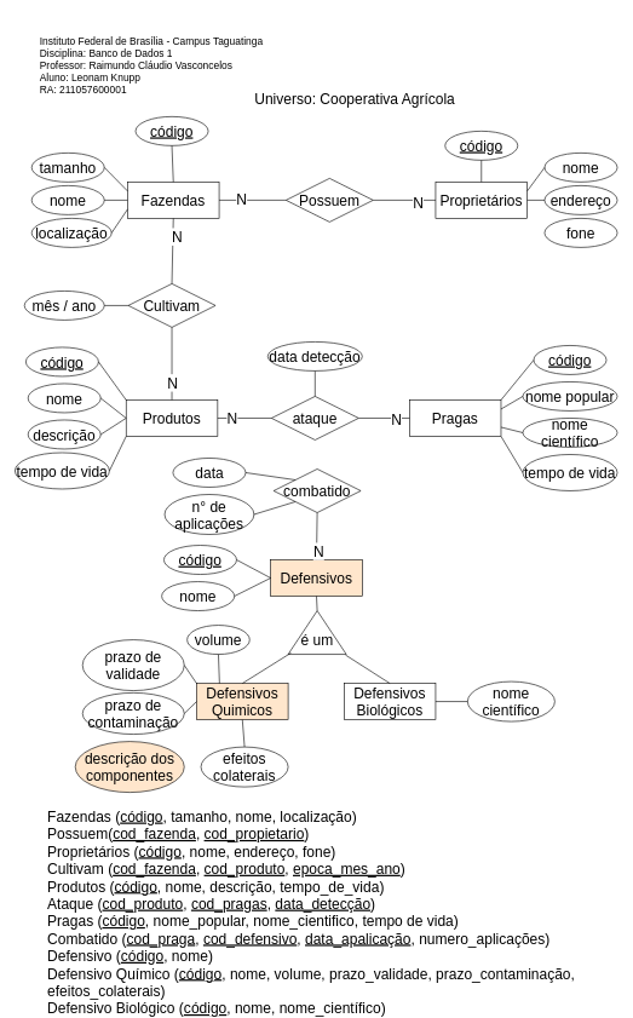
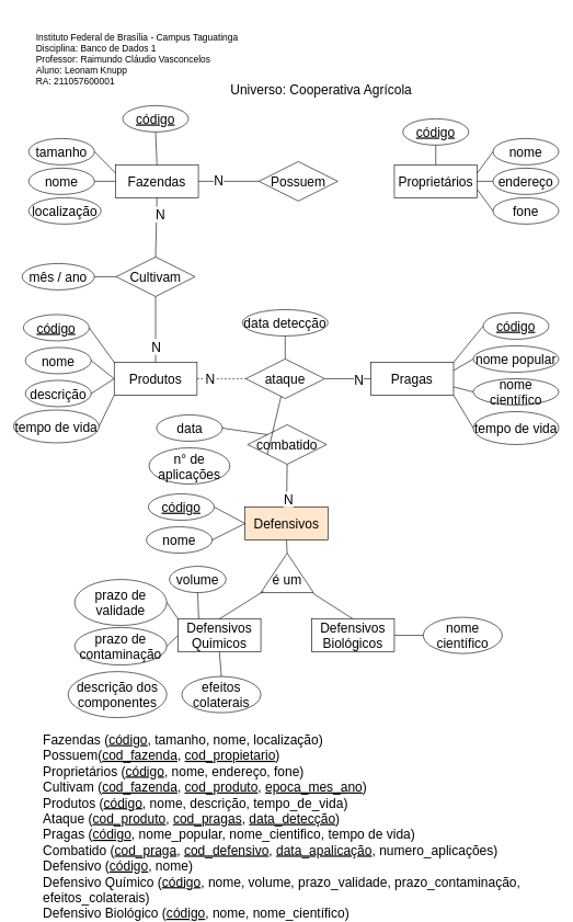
- <mxCell id="54" value="" style="endArrow=none;html=1;rounded=0;fontSize=20;entryX=0;entryY=0.5;entryDx=0;entryDy=0;exitX=1;exitY=0.5;exitDx=0;exitDy=0;" edge="1" parent="1" source="51" target="5"><mxGeometry relative="1" as="geometry"><mxPoint x="233" y="705" as="sourcePoint" /><mxPoint x="183" y="680" as="targetPoint" /></mxGeometry></mxCell>
- <mxCell id="55" value="N" style="edgeLabel;html=1;align=center;verticalAlign=middle;resizable=0;points=[];fontSize=20;" vertex="1" connectable="0" parent="54"><mxGeometry x="0.419" y="-3" relative="1" as="geometry"><mxPoint as="offset" /></mxGeometry></mxCell>
- <mxCell id="18" value="" style="endArrow=none;html=1;rounded=0;fontSize=20;entryX=0;entryY=0.75;entryDx=0;entryDy=0;exitX=1;exitY=0.5;exitDx=0;exitDy=0;" edge="1" parent="1" source="14" target="4"><mxGeometry relative="1" as="geometry"><mxPoint x="213" y="390" as="sourcePoint" /><mxPoint x="353" y="390" as="targetPoint" /></mxGeometry></mxCell>
+ <mxCell id="26" value="" style="endArrow=none;html=1;rounded=0;fontSize=20;entryX=0;entryY=0.5;entryDx=0;entryDy=0;exitX=1;exitY=0.75;exitDx=0;exitDy=0;" edge="1" parent="1" source="5" target="22"><mxGeometry relative="1" as="geometry"><mxPoint x="692" y="280" as="sourcePoint" /><mxPoint x="692" y="250" as="targetPoint" /></mxGeometry></mxCell>
- <mxCell id="64" value="" style="endArrow=none;html=1;rounded=0;fontSize=20;exitX=1;exitY=0.5;exitDx=0;exitDy=0;entryX=0;entryY=0.5;entryDx=0;entryDy=0;" edge="1" parent="1" source="6" target="63"><mxGeometry relative="1" as="geometry"><mxPoint x="311" y="285" as="sourcePoint" /><mxPoint x="403" y="285" as="targetPoint" /></mxGeometry></mxCell>
+ <mxCell id="64" value="" style="endArrow=none;html=1;rounded=0;fontSize=20;exitX=1;exitY=0.5;exitDx=0;exitDy=0;entryX=0;entryY=0.5;entryDx=0;entryDy=0;dashed=1;" edge="1" parent="1" source="6" target="63"><mxGeometry relative="1" as="geometry"><mxPoint x="311" y="285" as="sourcePoint" /><mxPoint x="403" y="285" as="targetPoint" /></mxGeometry></mxCell>
- <mxCell id="76" value="" style="endArrow=none;html=1;rounded=0;fontSize=20;exitX=0;exitY=1;exitDx=0;exitDy=0;entryX=1;entryY=0.5;entryDx=0;entryDy=0;" edge="1" parent="1" source="70" target="74"><mxGeometry relative="1" as="geometry"><mxPoint x="439" y="670" as="sourcePoint" /><mxPoint x="347.5" y="660" as="targetPoint" /></mxGeometry></mxCell>
+ <mxCell id="76" value="" style="endArrow=none;html=1;rounded=0;fontSize=20;exitX=0;exitY=1;exitDx=0;exitDy=0;" edge="1" parent="1" source="70" target="63"><mxGeometry relative="1" as="geometry"><mxPoint x="439" y="670" as="sourcePoint" /><mxPoint x="347.5" y="660" as="targetPoint" /></mxGeometry></mxCell>
- <mxCell id="9" value="&lt;div&gt;Defensivos &lt;br&gt;&lt;/div&gt;&lt;div&gt;Quimicos&lt;br&gt;&lt;/div&gt;" style="whiteSpace=wrap;html=1;align=center;fontSize=20;fillColor=#ffe6cc;" vertex="1" parent="1"><mxGeometry x="270" y="940" width="126" height="50" as="geometry" /></mxCell>
+ <mxCell id="9" value="&lt;div&gt;Defensivos &lt;br&gt;&lt;/div&gt;&lt;div&gt;Quimicos&lt;br&gt;&lt;/div&gt;" style="whiteSpace=wrap;html=1;align=center;fontSize=20;" vertex="1" parent="1"><mxGeometry x="270" y="940" width="126" height="50" as="geometry" /></mxCell>
- <mxCell id="80" value="descrição dos componentes" style="ellipse;whiteSpace=wrap;html=1;align=center;fontSize=20;fillColor=#ffe6cc;" vertex="1" parent="1"><mxGeometry x="103" y="1020" width="150" height="70" as="geometry" /></mxCell>
+ <mxCell id="80" value="descrição dos componentes" style="ellipse;whiteSpace=wrap;html=1;align=center;fontSize=20;" vertex="1" parent="1"><mxGeometry x="103" y="1020" width="150" height="70" as="geometry" /></mxCell>
